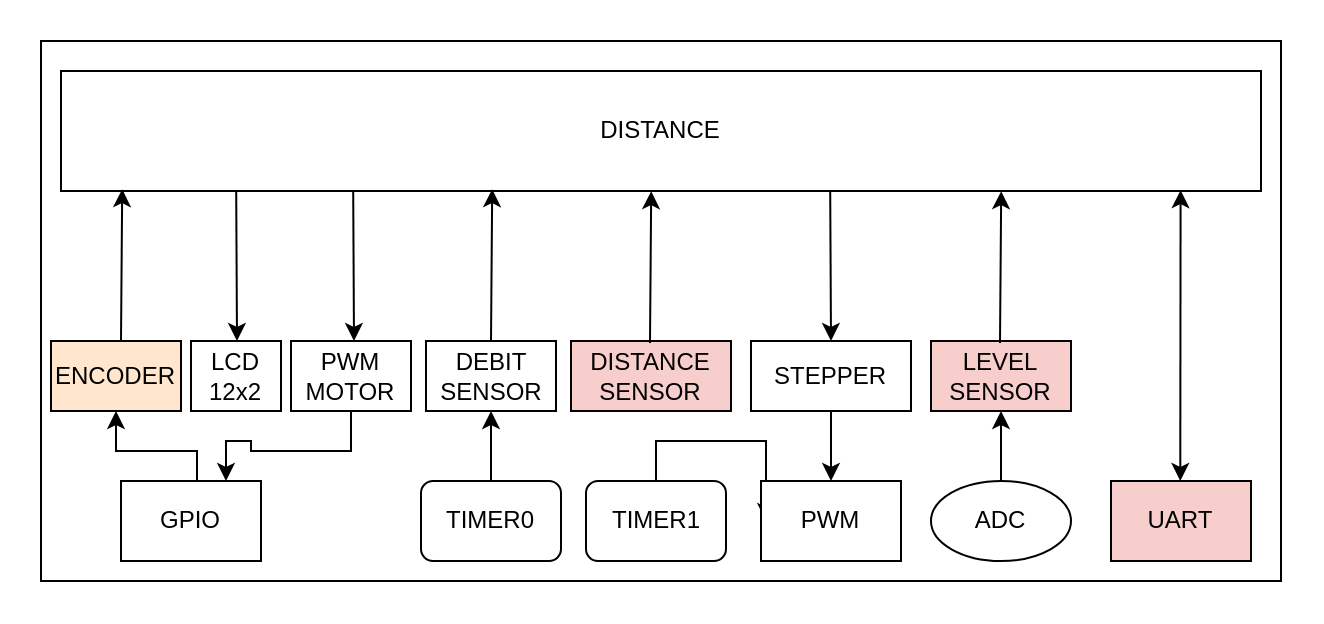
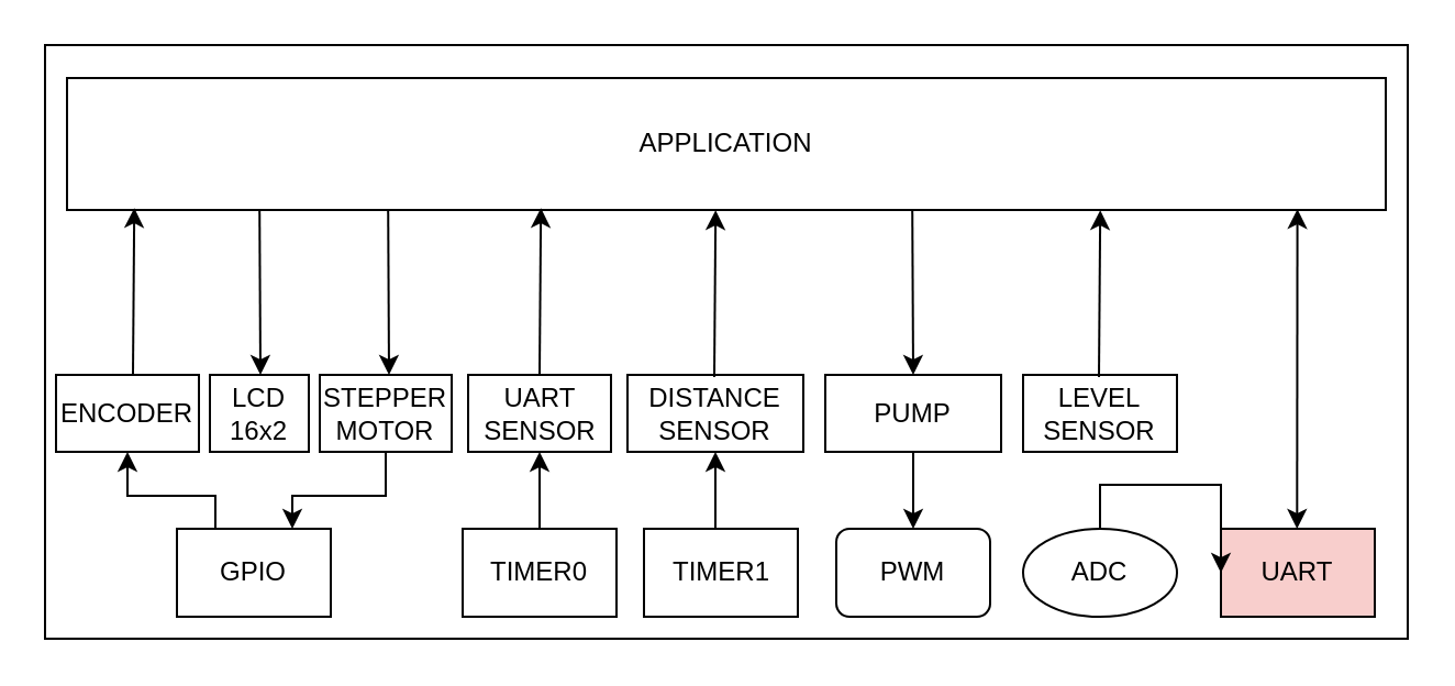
- <mxCell id="21" value="DISTANCE" style="rounded=0;whiteSpace=wrap;html=1;" vertex="1" parent="1"><mxGeometry x="30" y="35" width="600" height="60" as="geometry" /></mxCell>
+ <mxCell id="21" value="APPLICATION" style="rounded=0;whiteSpace=wrap;html=1;" vertex="1" parent="1"><mxGeometry x="30" y="35" width="600" height="60" as="geometry" /></mxCell>
- <mxCell id="15" value="ENCODER" style="rounded=0;whiteSpace=wrap;html=1;fillColor=#ffe6cc;" vertex="1" parent="1"><mxGeometry x="25" y="170" width="65" height="35" as="geometry" /></mxCell>
+ <mxCell id="15" value="ENCODER" style="rounded=0;whiteSpace=wrap;html=1;" vertex="1" parent="1"><mxGeometry x="25" y="170" width="65" height="35" as="geometry" /></mxCell>
- <mxCell id="20" value="DISTANCE SENSOR" style="rounded=0;whiteSpace=wrap;html=1;fillColor=#f8cecc;" vertex="1" parent="1"><mxGeometry x="285" y="170" width="80" height="35" as="geometry" /></mxCell>
+ <mxCell id="20" value="DISTANCE SENSOR" style="rounded=0;whiteSpace=wrap;html=1;" vertex="1" parent="1"><mxGeometry x="285" y="170" width="80" height="35" as="geometry" /></mxCell>
- <mxCell id="14" value="LEVEL SENSOR" style="rounded=0;whiteSpace=wrap;html=1;fillColor=#f8cecc;" vertex="1" parent="1"><mxGeometry x="465" y="170" width="70" height="35" as="geometry" /></mxCell>
+ <mxCell id="14" value="LEVEL SENSOR" style="rounded=0;whiteSpace=wrap;html=1;" vertex="1" parent="1"><mxGeometry x="465" y="170" width="70" height="35" as="geometry" /></mxCell>
- <mxCell id="13" value="LCD 12x2" style="rounded=0;whiteSpace=wrap;html=1;" vertex="1" parent="1"><mxGeometry x="95" y="170" width="45" height="35" as="geometry" /></mxCell>
+ <mxCell id="13" value="LCD 16x2" style="rounded=0;whiteSpace=wrap;html=1;" vertex="1" parent="1"><mxGeometry x="95" y="170" width="45" height="35" as="geometry" /></mxCell>
- <mxCell id="19" value="PWM MOTOR" style="rounded=0;whiteSpace=wrap;html=1;" vertex="1" parent="1"><mxGeometry x="145" y="170" width="60" height="35" as="geometry" /></mxCell>
+ <mxCell id="19" value="STEPPER MOTOR" style="rounded=0;whiteSpace=wrap;html=1;" vertex="1" parent="1"><mxGeometry x="145" y="170" width="60" height="35" as="geometry" /></mxCell>
- <mxCell id="22" value="DEBIT SENSOR" style="rounded=0;whiteSpace=wrap;html=1;" vertex="1" parent="1"><mxGeometry x="212.5" y="170" width="65" height="35" as="geometry" /></mxCell>
+ <mxCell id="22" value="UART SENSOR" style="rounded=0;whiteSpace=wrap;html=1;" vertex="1" parent="1"><mxGeometry x="212.5" y="170" width="65" height="35" as="geometry" /></mxCell>
- <mxCell id="17" value="STEPPER" style="rounded=0;whiteSpace=wrap;html=1;" vertex="1" parent="1"><mxGeometry x="375" y="170" width="80" height="35" as="geometry" /></mxCell>
+ <mxCell id="17" value="PUMP" style="rounded=0;whiteSpace=wrap;html=1;" vertex="1" parent="1"><mxGeometry x="375" y="170" width="80" height="35" as="geometry" /></mxCell>
- <mxCell id="8" style="edgeStyle=orthogonalEdgeStyle;rounded=0;orthogonalLoop=1;jettySize=auto;html=1;exitX=0.5;exitY=0;exitDx=0;exitDy=0;entryX=0.5;entryY=1;entryDx=0;entryDy=0;" edge="1" parent="1" source="9" target="14"><mxGeometry relative="1" as="geometry" /></mxCell>
+ <mxCell id="8" style="edgeStyle=orthogonalEdgeStyle;rounded=0;orthogonalLoop=1;jettySize=auto;html=1;exitX=0.5;exitY=0;exitDx=0;exitDy=0;" edge="1" parent="1" source="9" target="5"><mxGeometry relative="1" as="geometry" /></mxCell>
- <mxCell id="6" style="edgeStyle=orthogonalEdgeStyle;rounded=0;orthogonalLoop=1;jettySize=auto;html=1;exitX=0.5;exitY=0;exitDx=0;exitDy=0;" edge="1" parent="1" source="7" target="12"><mxGeometry relative="1" as="geometry" /></mxCell>
+ <mxCell id="6" style="edgeStyle=orthogonalEdgeStyle;rounded=0;orthogonalLoop=1;jettySize=auto;html=1;exitX=0.5;exitY=0;exitDx=0;exitDy=0;entryX=0.5;entryY=1;entryDx=0;entryDy=0;" edge="1" parent="1" source="7" target="20"><mxGeometry relative="1" as="geometry" /></mxCell>
- <mxCell id="4" value="GPIO" style="rounded=0;whiteSpace=wrap;html=1;" vertex="1" parent="1"><mxGeometry x="60" y="240" width="70" height="40" as="geometry" /></mxCell>
+ <mxCell id="4" value="GPIO" style="rounded=0;whiteSpace=wrap;html=1;" vertex="1" parent="1"><mxGeometry x="80" y="240" width="70" height="40" as="geometry" /></mxCell>
- <mxCell id="11" value="TIMER0" style="whiteSpace=wrap;html=1;rounded=1;" vertex="1" parent="1"><mxGeometry x="210" y="240" width="70" height="40" as="geometry" /></mxCell>
+ <mxCell id="11" value="TIMER0" style="rounded=0;whiteSpace=wrap;html=1;" vertex="1" parent="1"><mxGeometry x="210" y="240" width="70" height="40" as="geometry" /></mxCell>
- <mxCell id="7" value="TIMER1" style="whiteSpace=wrap;html=1;rounded=1;" vertex="1" parent="1"><mxGeometry x="292.5" y="240" width="70" height="40" as="geometry" /></mxCell>
+ <mxCell id="7" value="TIMER1" style="rounded=0;whiteSpace=wrap;html=1;" vertex="1" parent="1"><mxGeometry x="292.5" y="240" width="70" height="40" as="geometry" /></mxCell>
- <mxCell id="12" value="PWM" style="rounded=0;whiteSpace=wrap;html=1;" vertex="1" parent="1"><mxGeometry x="380" y="240" width="70" height="40" as="geometry" /></mxCell>
+ <mxCell id="12" value="PWM" style="whiteSpace=wrap;html=1;rounded=1;" vertex="1" parent="1"><mxGeometry x="380" y="240" width="70" height="40" as="geometry" /></mxCell>
